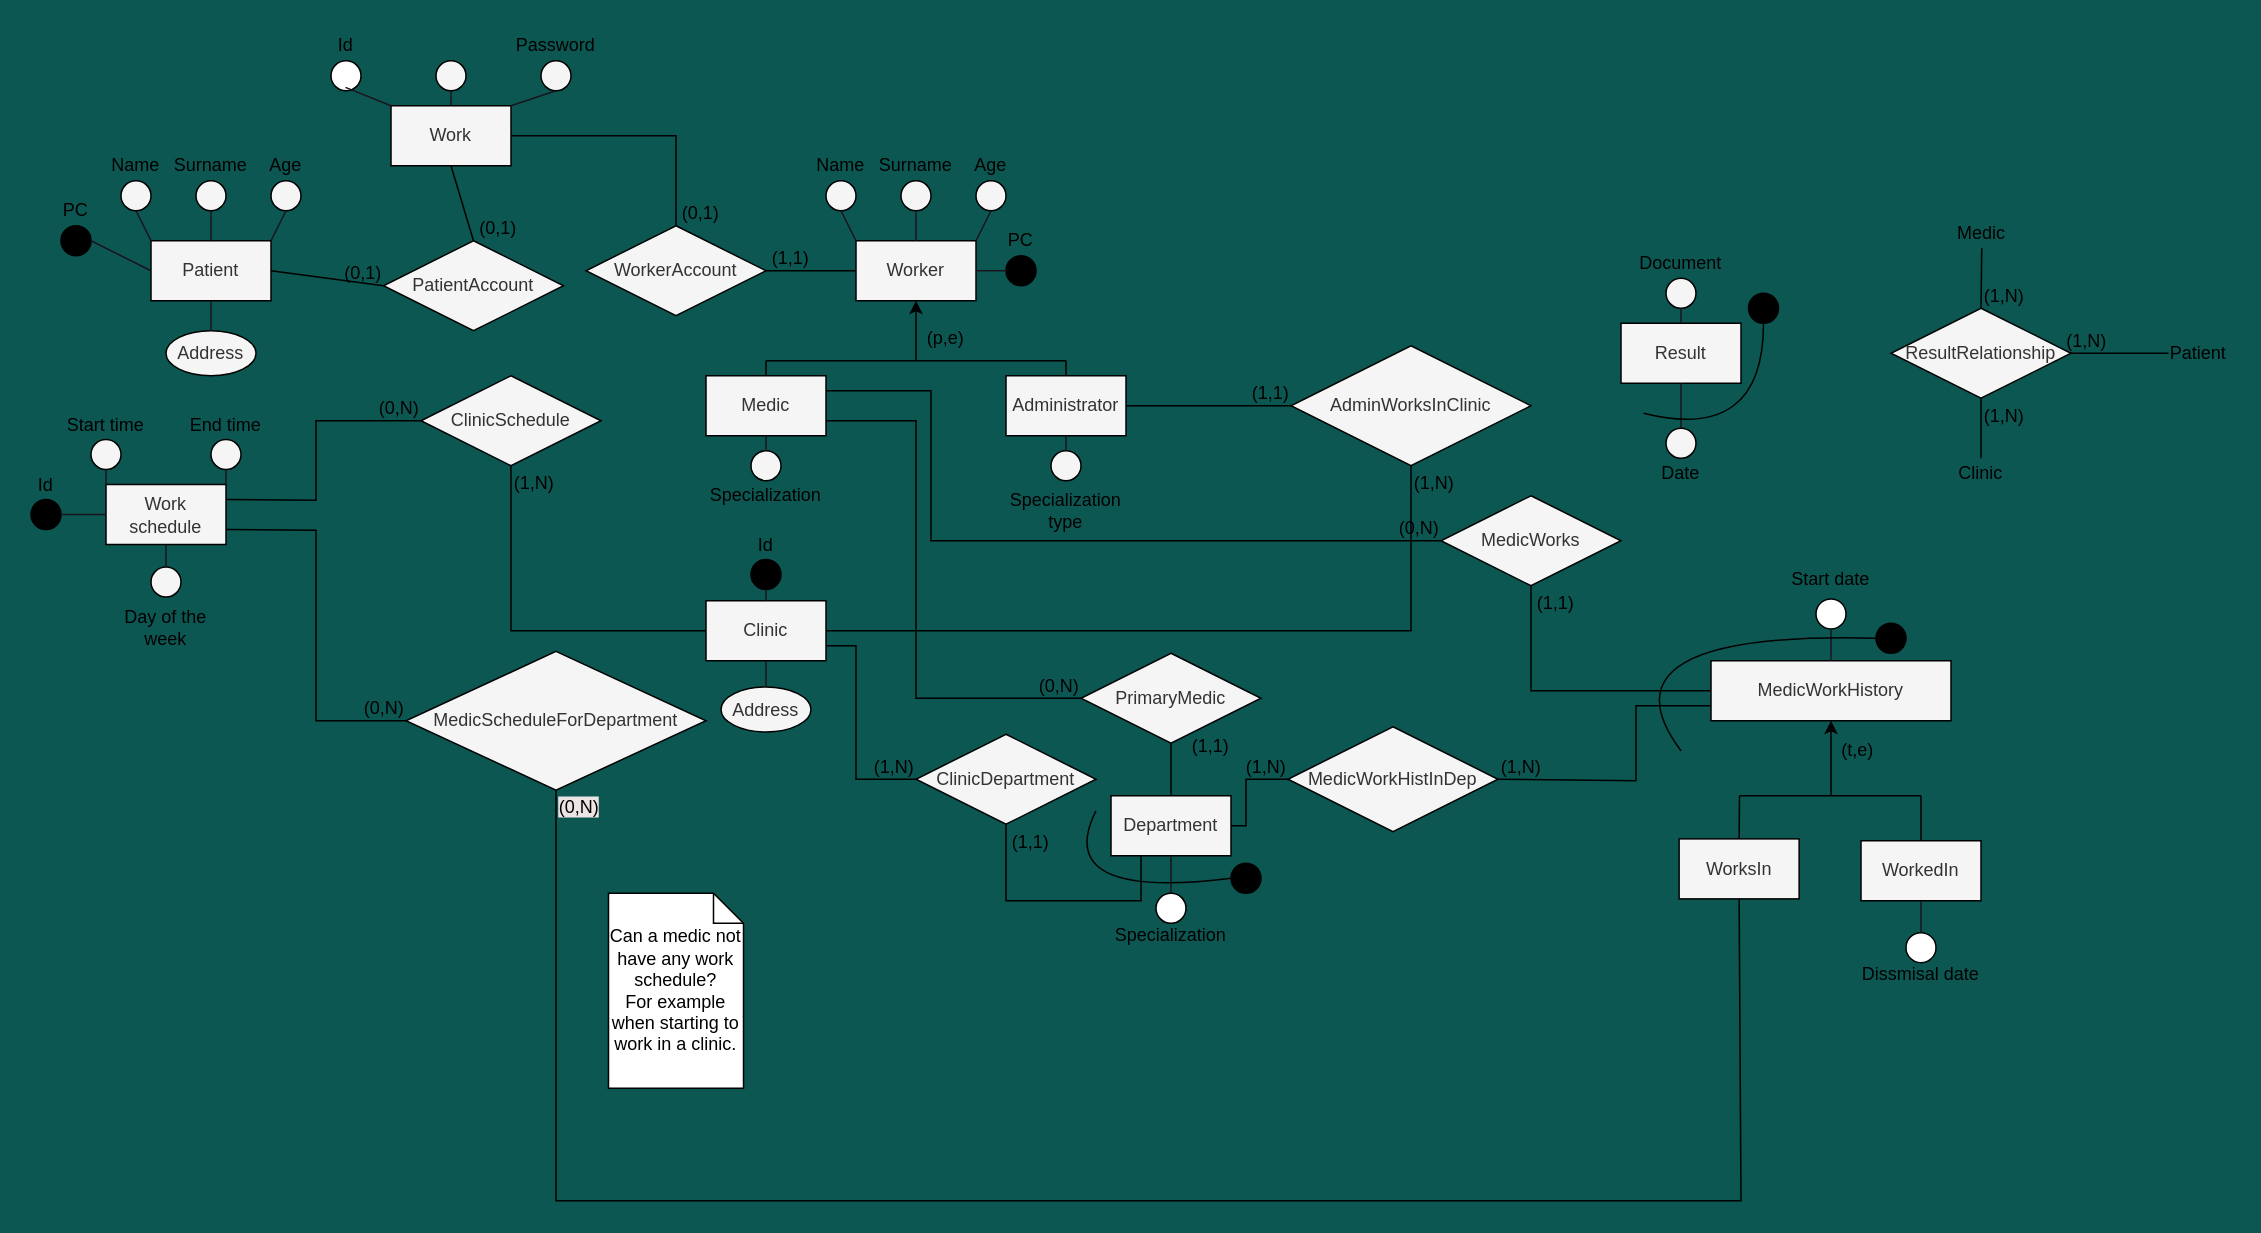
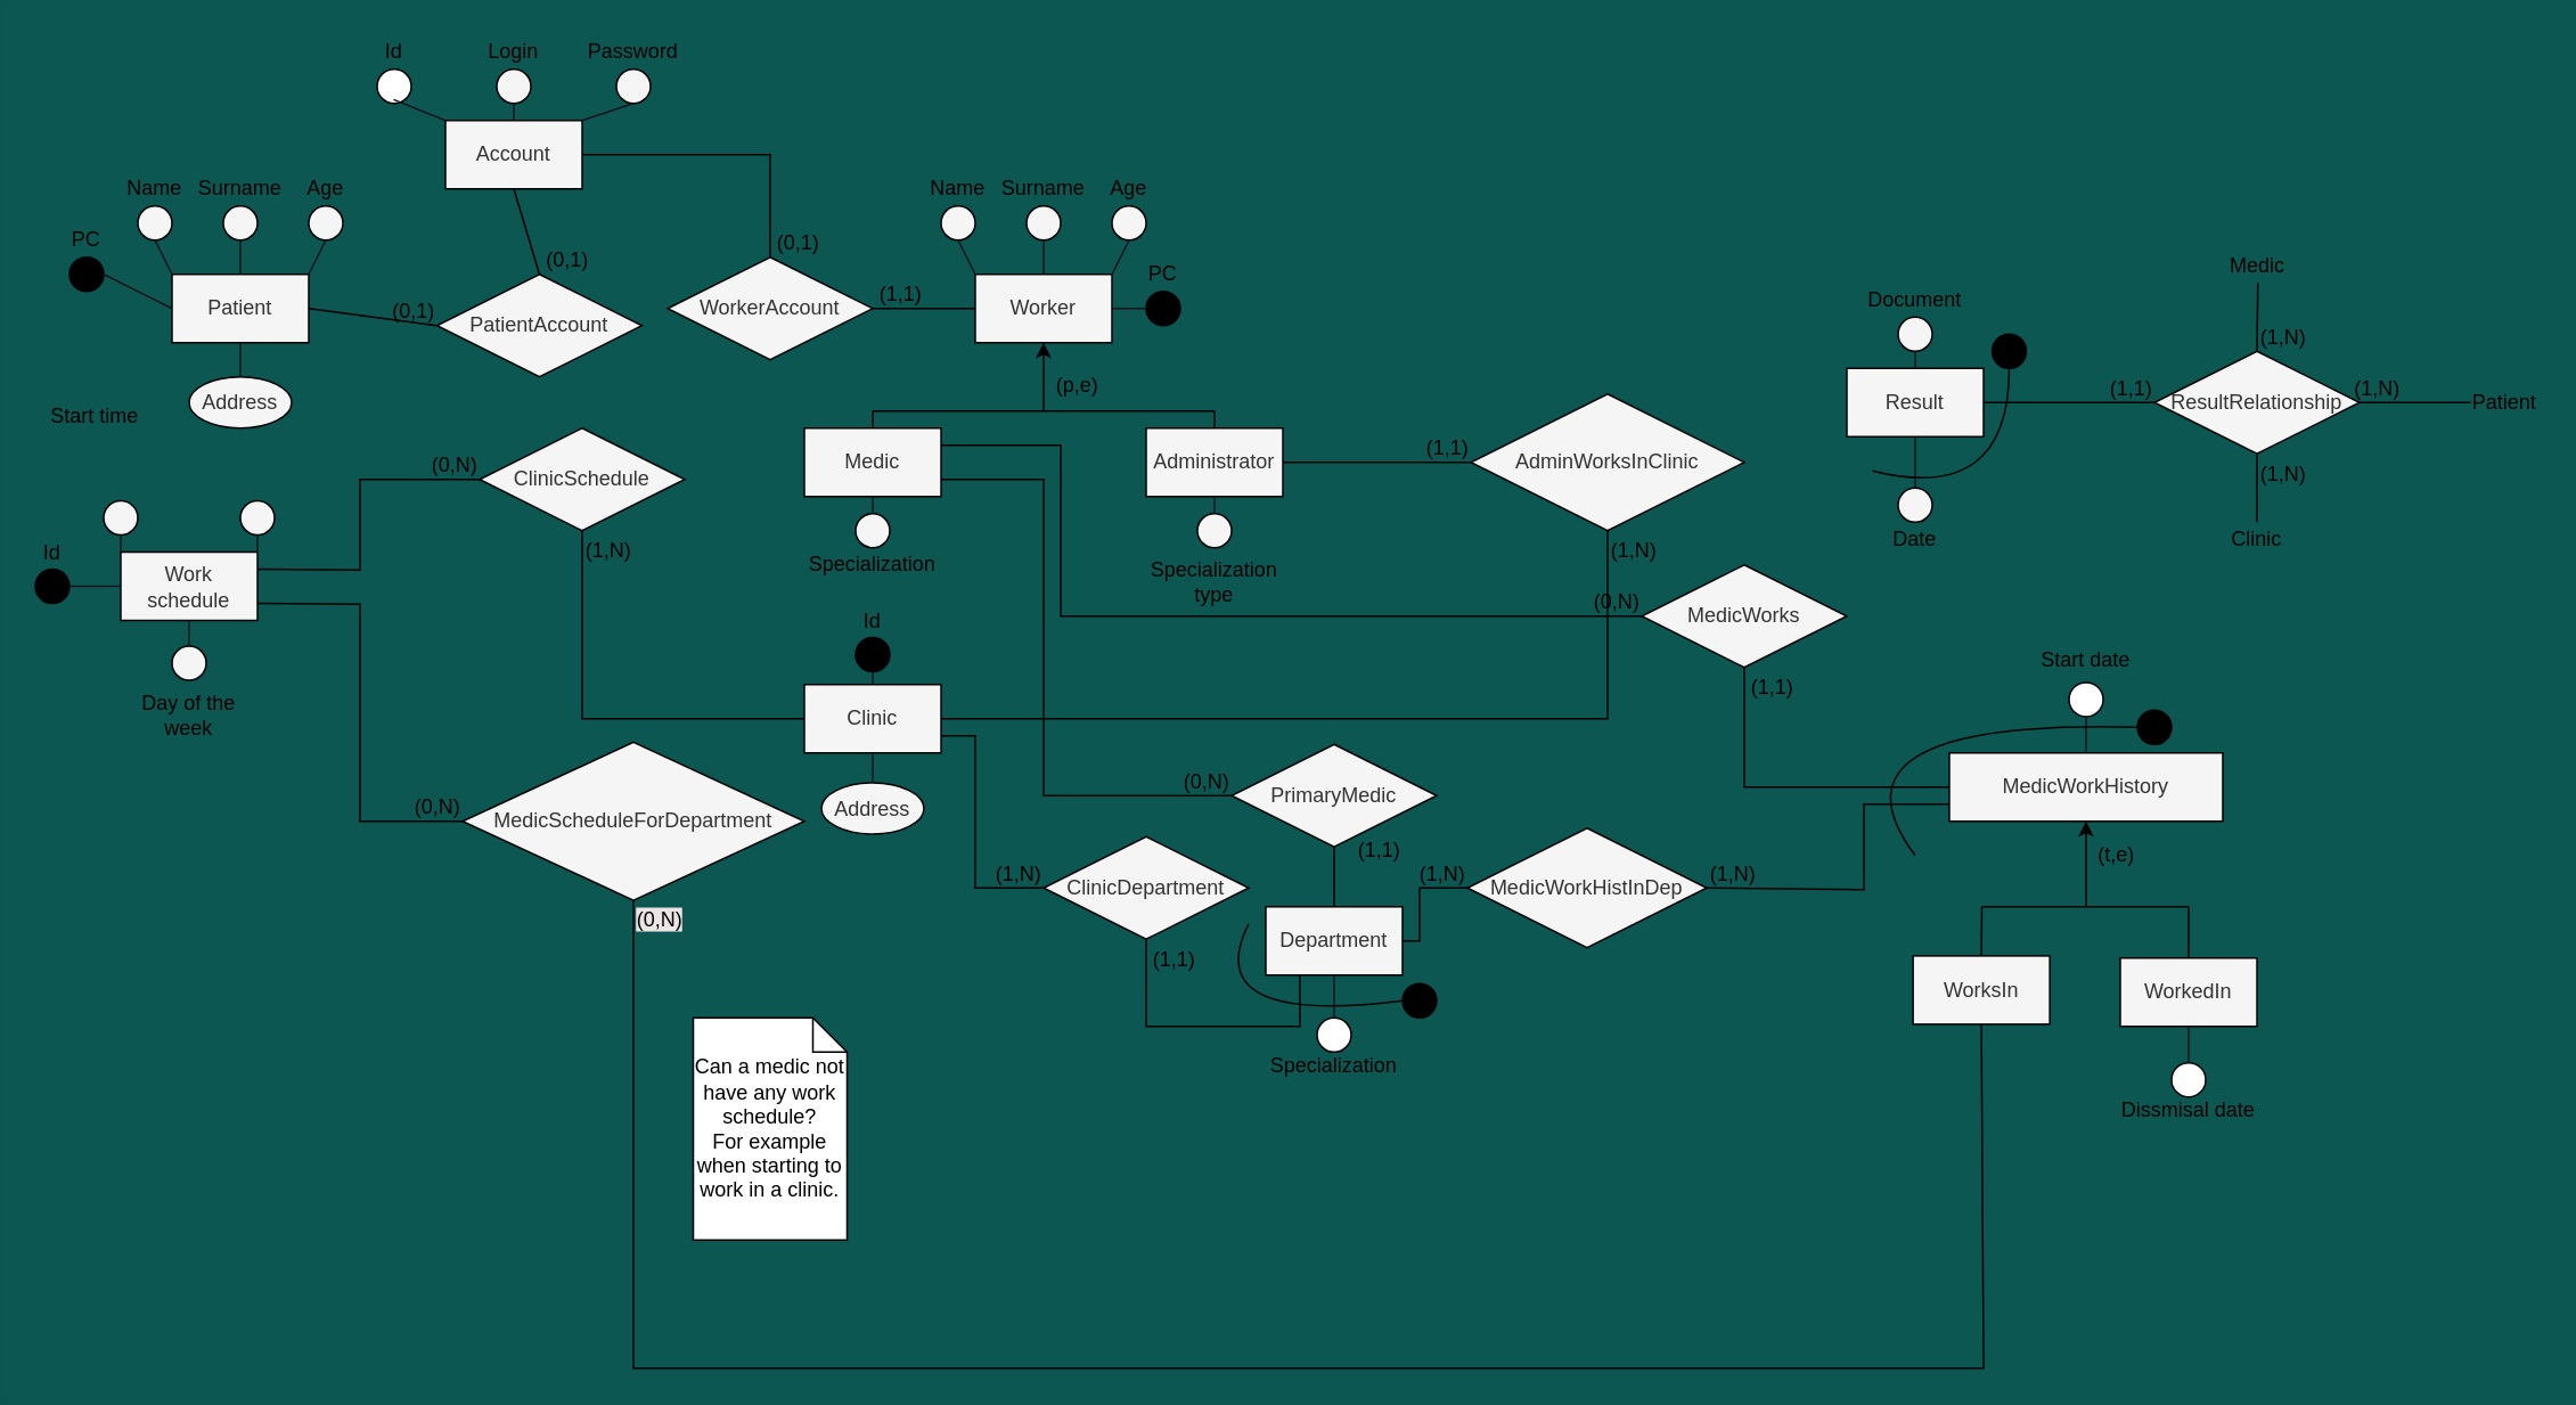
+ <mxCell id="14" value="Login" style="text;html=1;align=center;verticalAlign=middle;whiteSpace=wrap;rounded=0;fontColor=#000000;" vertex="1" parent="5"><mxGeometry x="70" width="20" height="20" as="geometry" /></mxCell>
- <mxCell id="6" value="Work" style="whiteSpace=wrap;html=1;align=center;fillColor=#f5f5f5;fontColor=#333333;strokeColor=#000000;" vertex="1" parent="5"><mxGeometry x="40" y="50" width="80" height="40" as="geometry" /></mxCell>
+ <mxCell id="6" value="Account" style="whiteSpace=wrap;html=1;align=center;fillColor=#f5f5f5;fontColor=#333333;strokeColor=#000000;" vertex="1" parent="5"><mxGeometry x="40" y="50" width="80" height="40" as="geometry" /></mxCell>
+ <mxCell id="149" value="" style="endArrow=none;html=1;rounded=0;strokeColor=#000000;fontColor=#000000;exitX=1;exitY=0.5;exitDx=0;exitDy=0;entryX=0;entryY=0.5;entryDx=0;entryDy=0;" edge="1" parent="1" source="4" target="148"><mxGeometry relative="1" as="geometry"><mxPoint x="1245" y="105" as="sourcePoint" /><mxPoint x="1295" y="225" as="targetPoint" /><Array as="points" /></mxGeometry></mxCell>
+ <mxCell id="150" value="(1,1)" style="resizable=0;html=1;whiteSpace=wrap;align=right;verticalAlign=bottom;fontColor=#000000;" connectable="0" vertex="1" parent="149"><mxGeometry x="1" relative="1" as="geometry"><mxPoint as="offset" /></mxGeometry></mxCell>
- <mxCell id="62" value="Start time" style="text;html=1;align=center;verticalAlign=middle;whiteSpace=wrap;rounded=0;fontColor=#000000;" vertex="1" parent="1"><mxGeometry x="30" y="272.5" width="80" height="20" as="geometry" /></mxCell>
+ <mxCell id="62" value="Start time" style="text;html=1;align=center;verticalAlign=middle;whiteSpace=wrap;rounded=0;fontColor=#000000;" vertex="1" parent="1"><mxGeometry x="15" y="232.5" width="80" height="20" as="geometry" /></mxCell>
- <mxCell id="65" value="End time" style="text;html=1;align=center;verticalAlign=middle;whiteSpace=wrap;rounded=0;fontColor=#000000;" vertex="1" parent="1"><mxGeometry x="110" y="272.5" width="80" height="20" as="geometry" /></mxCell>
